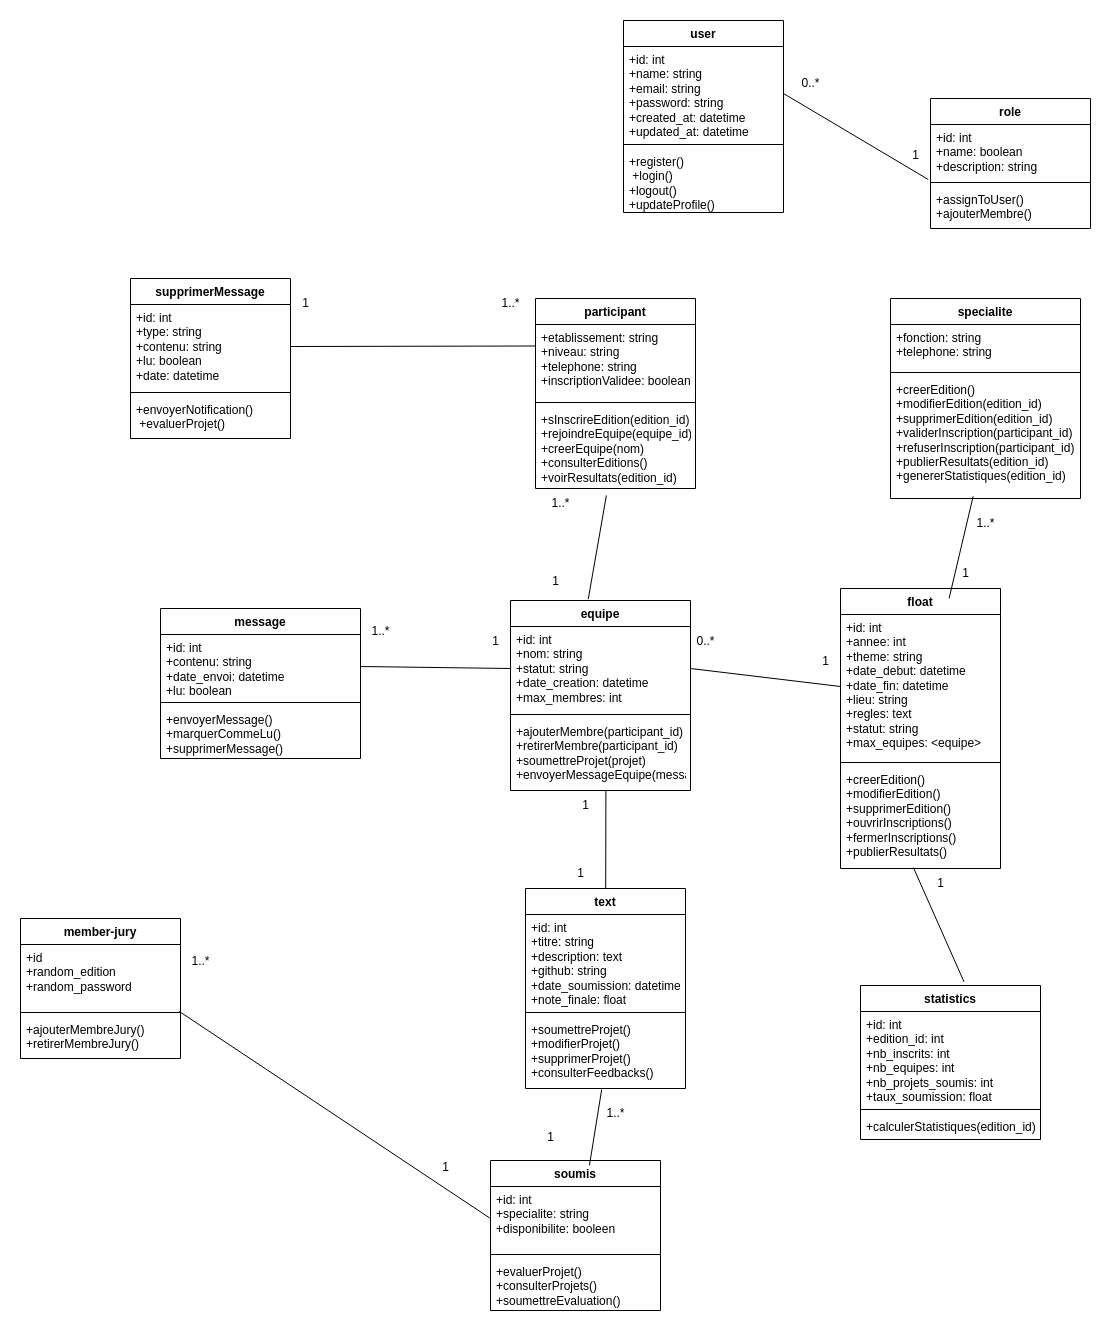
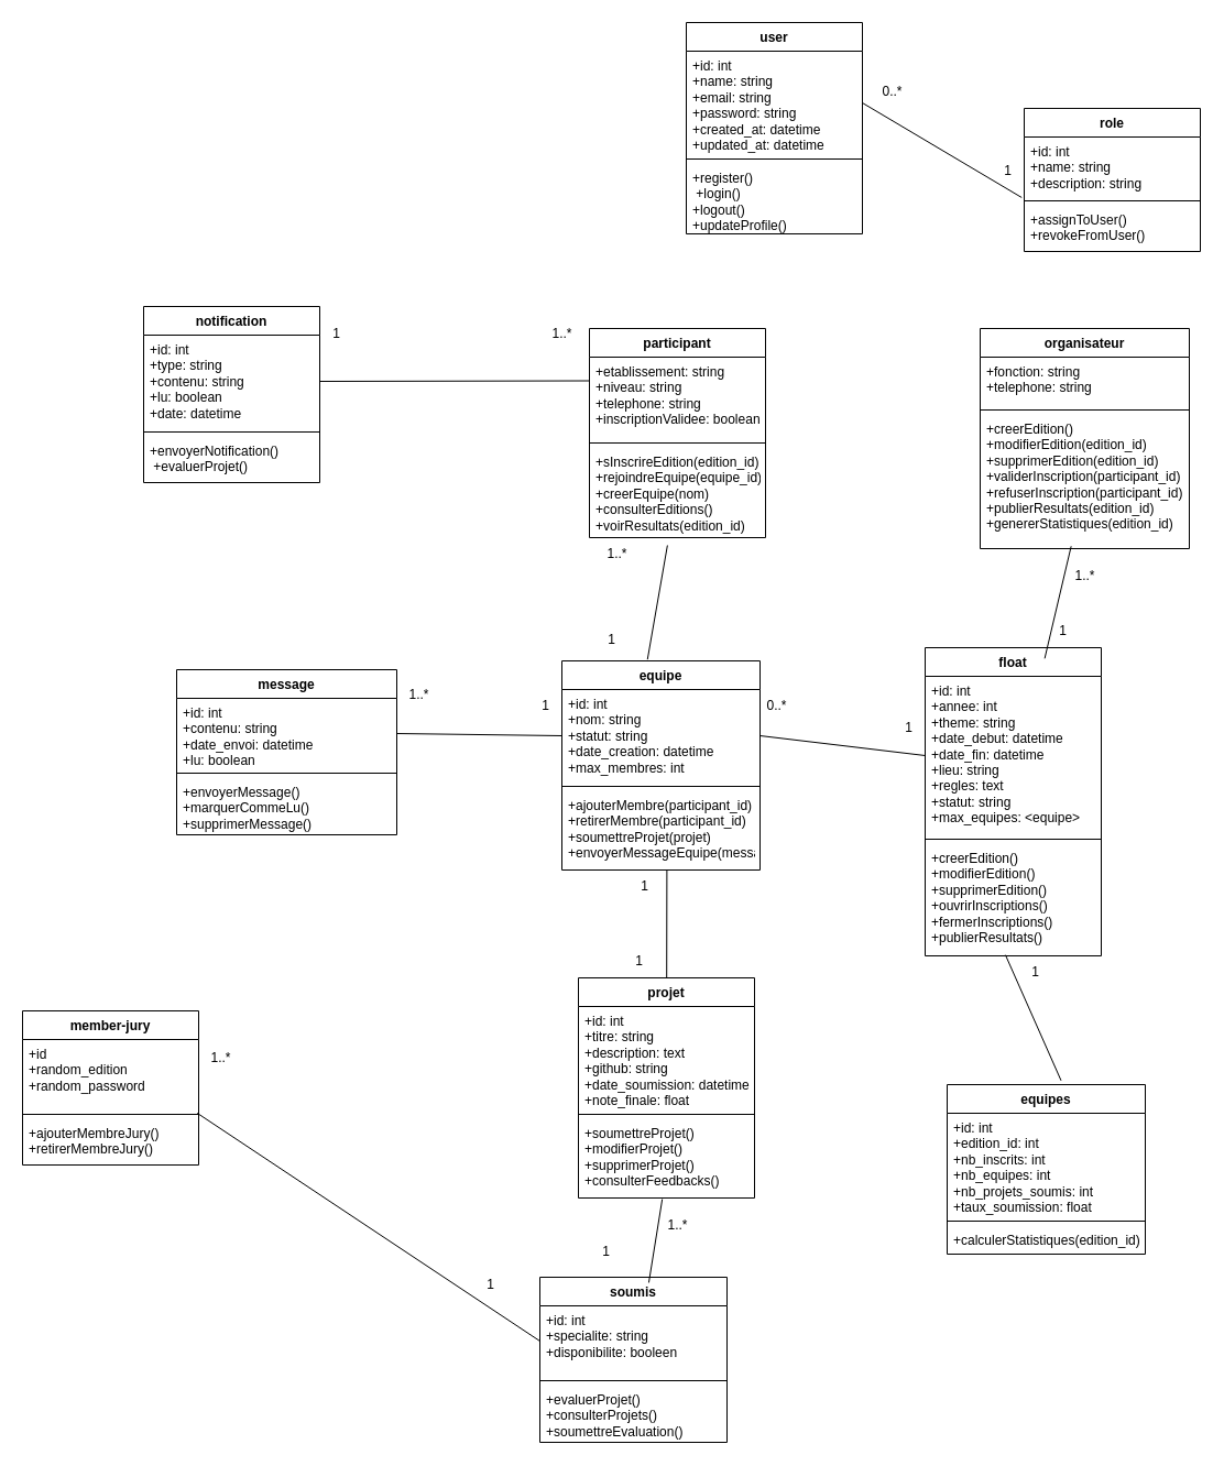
- <mxCell id="7" value="&lt;div&gt;&lt;font color=&quot;#000000&quot;&gt;+id: int&lt;/font&gt;&lt;/div&gt;&lt;div&gt;&lt;font color=&quot;#000000&quot;&gt;+name: boolean&lt;/font&gt;&lt;/div&gt;&lt;div&gt;&lt;font color=&quot;#000000&quot;&gt;+description: string&lt;/font&gt;&lt;/div&gt;" style="text;strokeColor=none;fillColor=none;align=left;verticalAlign=top;spacingLeft=4;spacingRight=4;overflow=hidden;rotatable=0;points=[[0,0.5],[1,0.5]];portConstraint=eastwest;whiteSpace=wrap;html=1;" parent="6" vertex="1"><mxGeometry y="26" width="160" height="54" as="geometry" /></mxCell>
+ <mxCell id="7" value="&lt;div&gt;&lt;font color=&quot;#000000&quot;&gt;+id: int&lt;/font&gt;&lt;/div&gt;&lt;div&gt;&lt;font color=&quot;#000000&quot;&gt;+name: string&lt;/font&gt;&lt;/div&gt;&lt;div&gt;&lt;font color=&quot;#000000&quot;&gt;+description: string&lt;/font&gt;&lt;/div&gt;" style="text;strokeColor=none;fillColor=none;align=left;verticalAlign=top;spacingLeft=4;spacingRight=4;overflow=hidden;rotatable=0;points=[[0,0.5],[1,0.5]];portConstraint=eastwest;whiteSpace=wrap;html=1;" parent="6" vertex="1"><mxGeometry y="26" width="160" height="54" as="geometry" /></mxCell>
- <mxCell id="9" value="&lt;div&gt;&lt;font color=&quot;#000000&quot;&gt;+assignToUser()&lt;/font&gt;&lt;/div&gt;&lt;div&gt;&lt;font color=&quot;#000000&quot;&gt;+ajouterMembre()&lt;/font&gt;&lt;/div&gt;" style="text;strokeColor=none;fillColor=none;align=left;verticalAlign=top;spacingLeft=4;spacingRight=4;overflow=hidden;rotatable=0;points=[[0,0.5],[1,0.5]];portConstraint=eastwest;whiteSpace=wrap;html=1;" parent="6" vertex="1"><mxGeometry y="88" width="160" height="42" as="geometry" /></mxCell>
+ <mxCell id="9" value="&lt;div&gt;&lt;font color=&quot;#000000&quot;&gt;+assignToUser()&lt;/font&gt;&lt;/div&gt;&lt;div&gt;&lt;font color=&quot;#000000&quot;&gt;+revokeFromUser()&lt;/font&gt;&lt;/div&gt;" style="text;strokeColor=none;fillColor=none;align=left;verticalAlign=top;spacingLeft=4;spacingRight=4;overflow=hidden;rotatable=0;points=[[0,0.5],[1,0.5]];portConstraint=eastwest;whiteSpace=wrap;html=1;" parent="6" vertex="1"><mxGeometry y="88" width="160" height="42" as="geometry" /></mxCell>
- <mxCell id="10" value="supprimerMessage" style="swimlane;fontStyle=1;align=center;verticalAlign=top;childLayout=stackLayout;horizontal=1;startSize=26;horizontalStack=0;resizeParent=1;resizeParentMax=0;resizeLast=0;collapsible=1;marginBottom=0;whiteSpace=wrap;html=1;" parent="1" vertex="1"><mxGeometry x="130" y="278" width="160" height="160" as="geometry" /></mxCell>
+ <mxCell id="10" value="notification" style="swimlane;fontStyle=1;align=center;verticalAlign=top;childLayout=stackLayout;horizontal=1;startSize=26;horizontalStack=0;resizeParent=1;resizeParentMax=0;resizeLast=0;collapsible=1;marginBottom=0;whiteSpace=wrap;html=1;" parent="1" vertex="1"><mxGeometry x="130" y="278" width="160" height="160" as="geometry" /></mxCell>
- <mxCell id="22" value="specialite" style="swimlane;fontStyle=1;align=center;verticalAlign=top;childLayout=stackLayout;horizontal=1;startSize=26;horizontalStack=0;resizeParent=1;resizeParentMax=0;resizeLast=0;collapsible=1;marginBottom=0;whiteSpace=wrap;html=1;" parent="1" vertex="1"><mxGeometry x="890" y="298" width="190" height="200" as="geometry" /></mxCell>
+ <mxCell id="22" value="organisateur" style="swimlane;fontStyle=1;align=center;verticalAlign=top;childLayout=stackLayout;horizontal=1;startSize=26;horizontalStack=0;resizeParent=1;resizeParentMax=0;resizeLast=0;collapsible=1;marginBottom=0;whiteSpace=wrap;html=1;" parent="1" vertex="1"><mxGeometry x="890" y="298" width="190" height="200" as="geometry" /></mxCell>
- <mxCell id="30" value="text" style="swimlane;fontStyle=1;align=center;verticalAlign=top;childLayout=stackLayout;horizontal=1;startSize=26;horizontalStack=0;resizeParent=1;resizeParentMax=0;resizeLast=0;collapsible=1;marginBottom=0;whiteSpace=wrap;html=1;" parent="1" vertex="1"><mxGeometry x="525" y="888" width="160" height="200" as="geometry" /></mxCell>
+ <mxCell id="30" value="projet" style="swimlane;fontStyle=1;align=center;verticalAlign=top;childLayout=stackLayout;horizontal=1;startSize=26;horizontalStack=0;resizeParent=1;resizeParentMax=0;resizeLast=0;collapsible=1;marginBottom=0;whiteSpace=wrap;html=1;" parent="1" vertex="1"><mxGeometry x="525" y="888" width="160" height="200" as="geometry" /></mxCell>
- <mxCell id="18" value="statistics" style="swimlane;fontStyle=1;align=center;verticalAlign=top;childLayout=stackLayout;horizontal=1;startSize=26;horizontalStack=0;resizeParent=1;resizeParentMax=0;resizeLast=0;collapsible=1;marginBottom=0;whiteSpace=wrap;html=1;" parent="1" vertex="1"><mxGeometry x="860" y="985" width="180" height="154" as="geometry" /></mxCell>
+ <mxCell id="18" value="equipes" style="swimlane;fontStyle=1;align=center;verticalAlign=top;childLayout=stackLayout;horizontal=1;startSize=26;horizontalStack=0;resizeParent=1;resizeParentMax=0;resizeLast=0;collapsible=1;marginBottom=0;whiteSpace=wrap;html=1;" parent="1" vertex="1"><mxGeometry x="860" y="985" width="180" height="154" as="geometry" /></mxCell>
